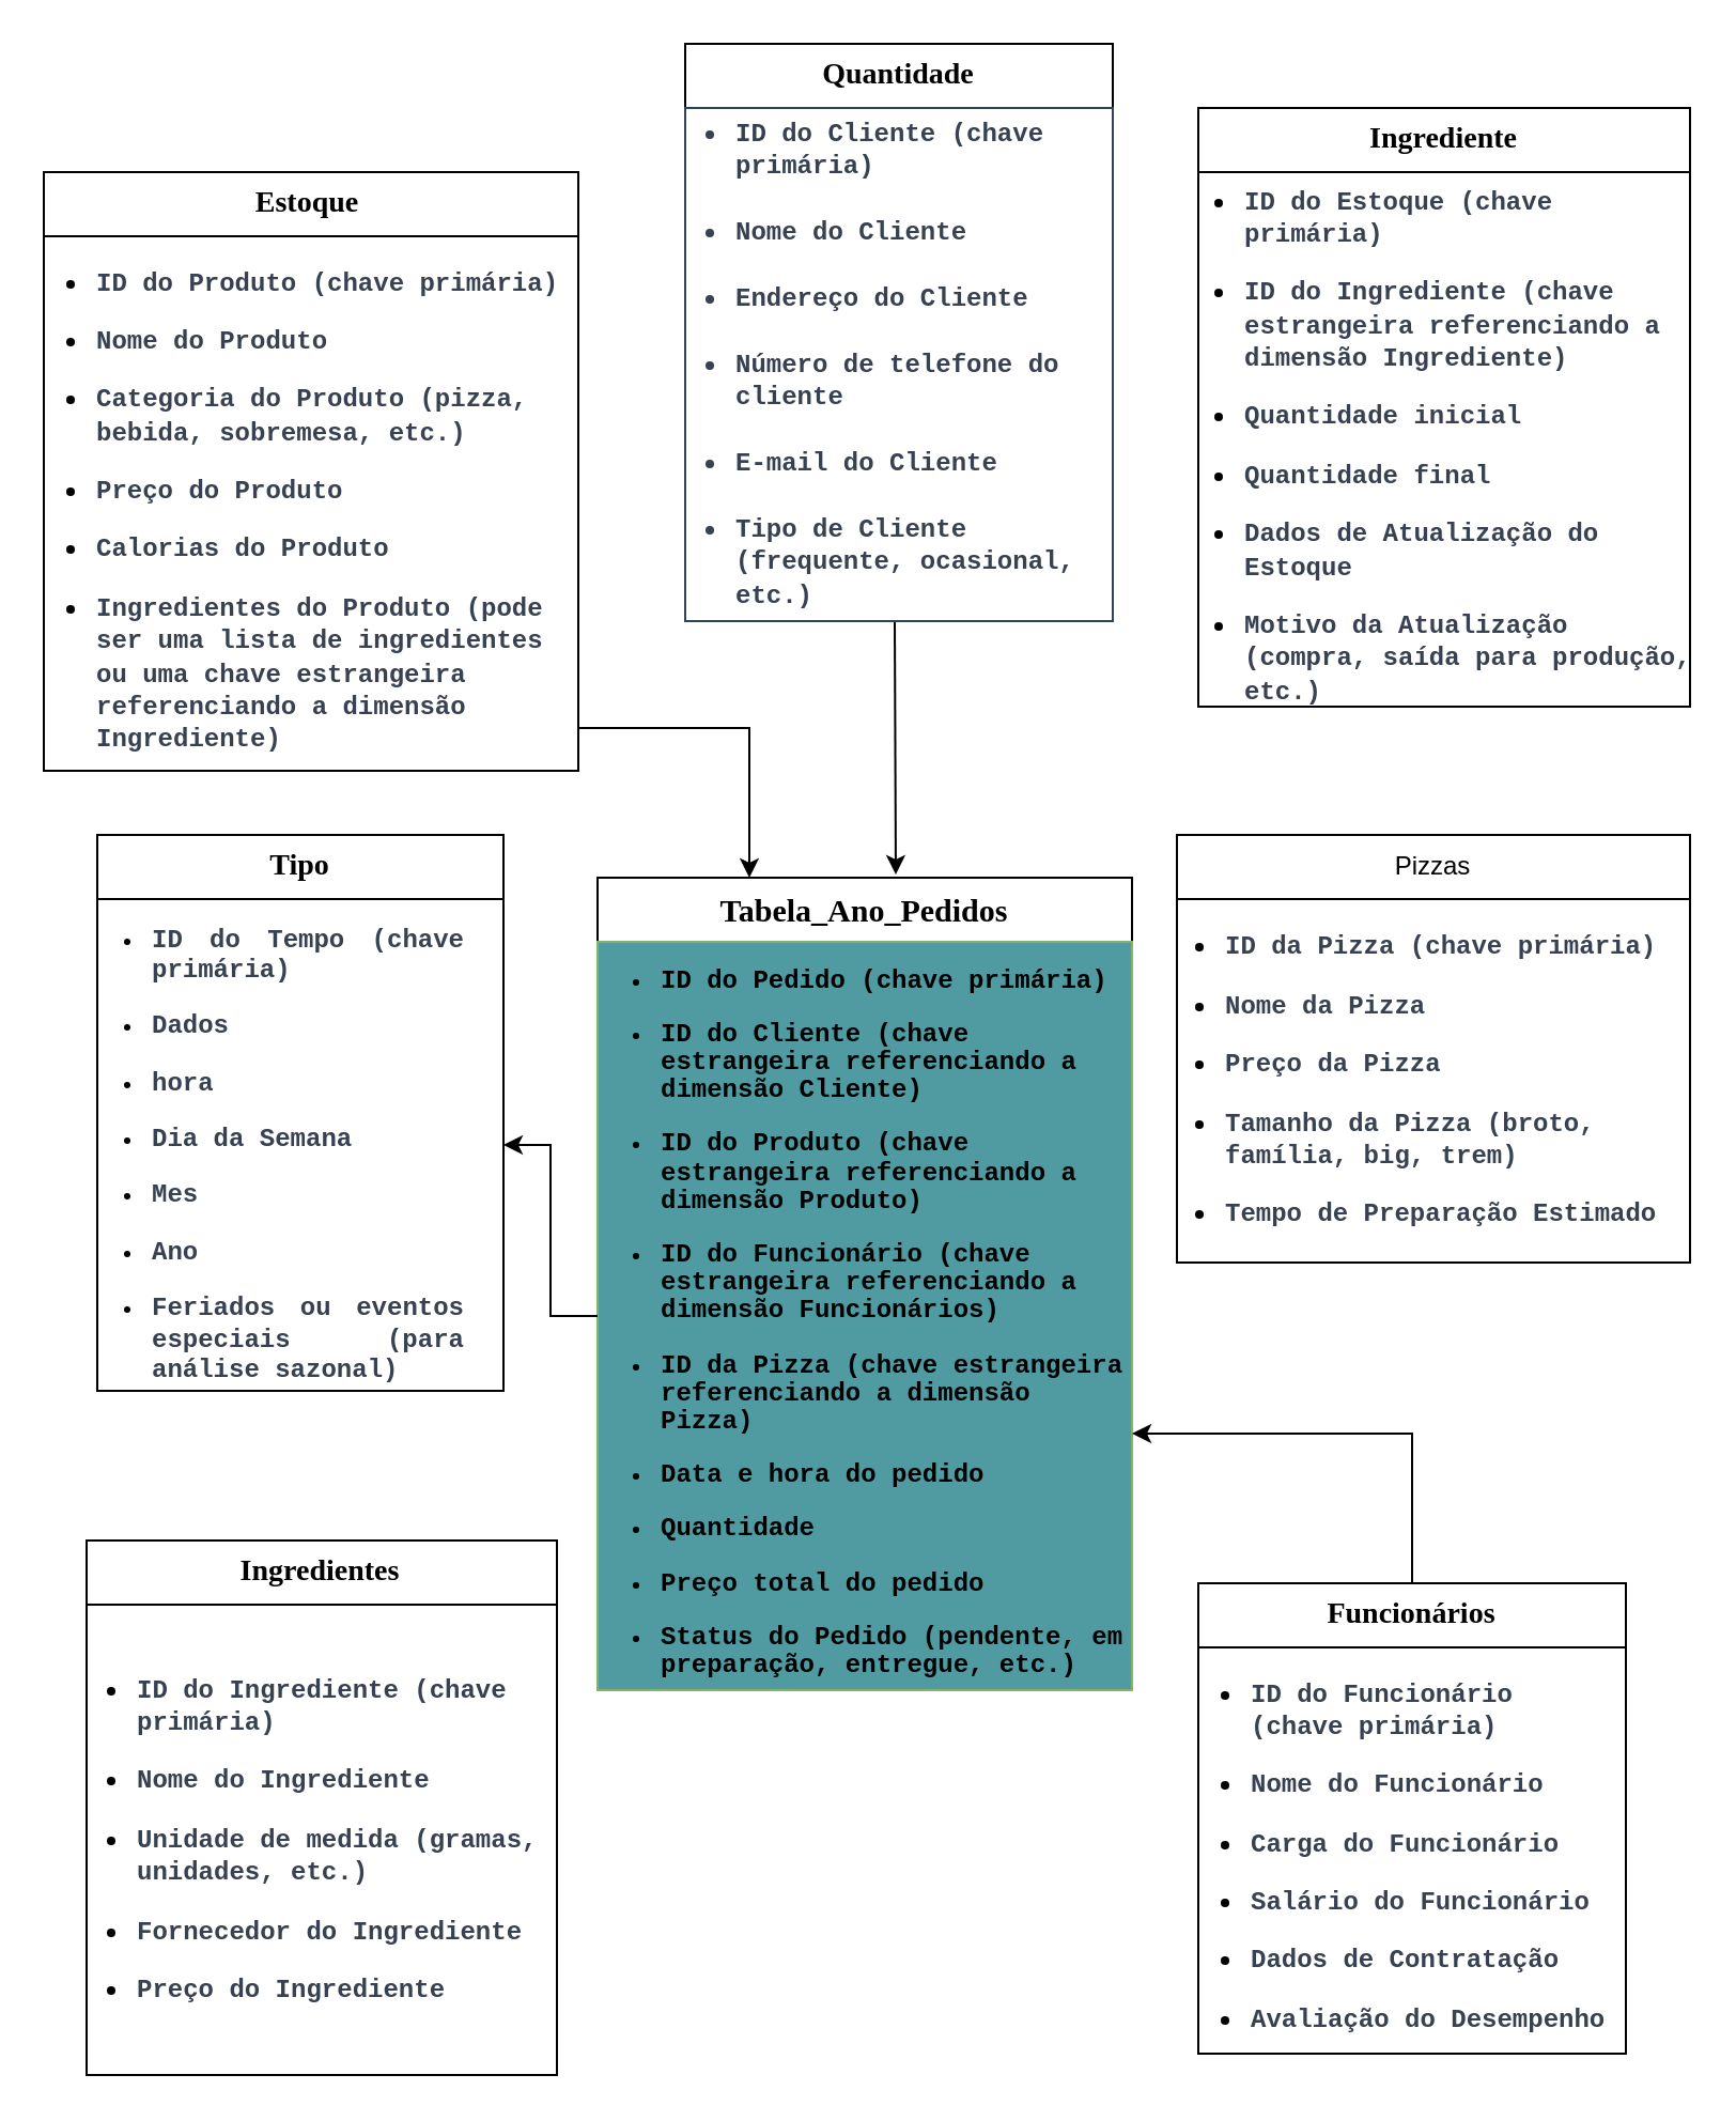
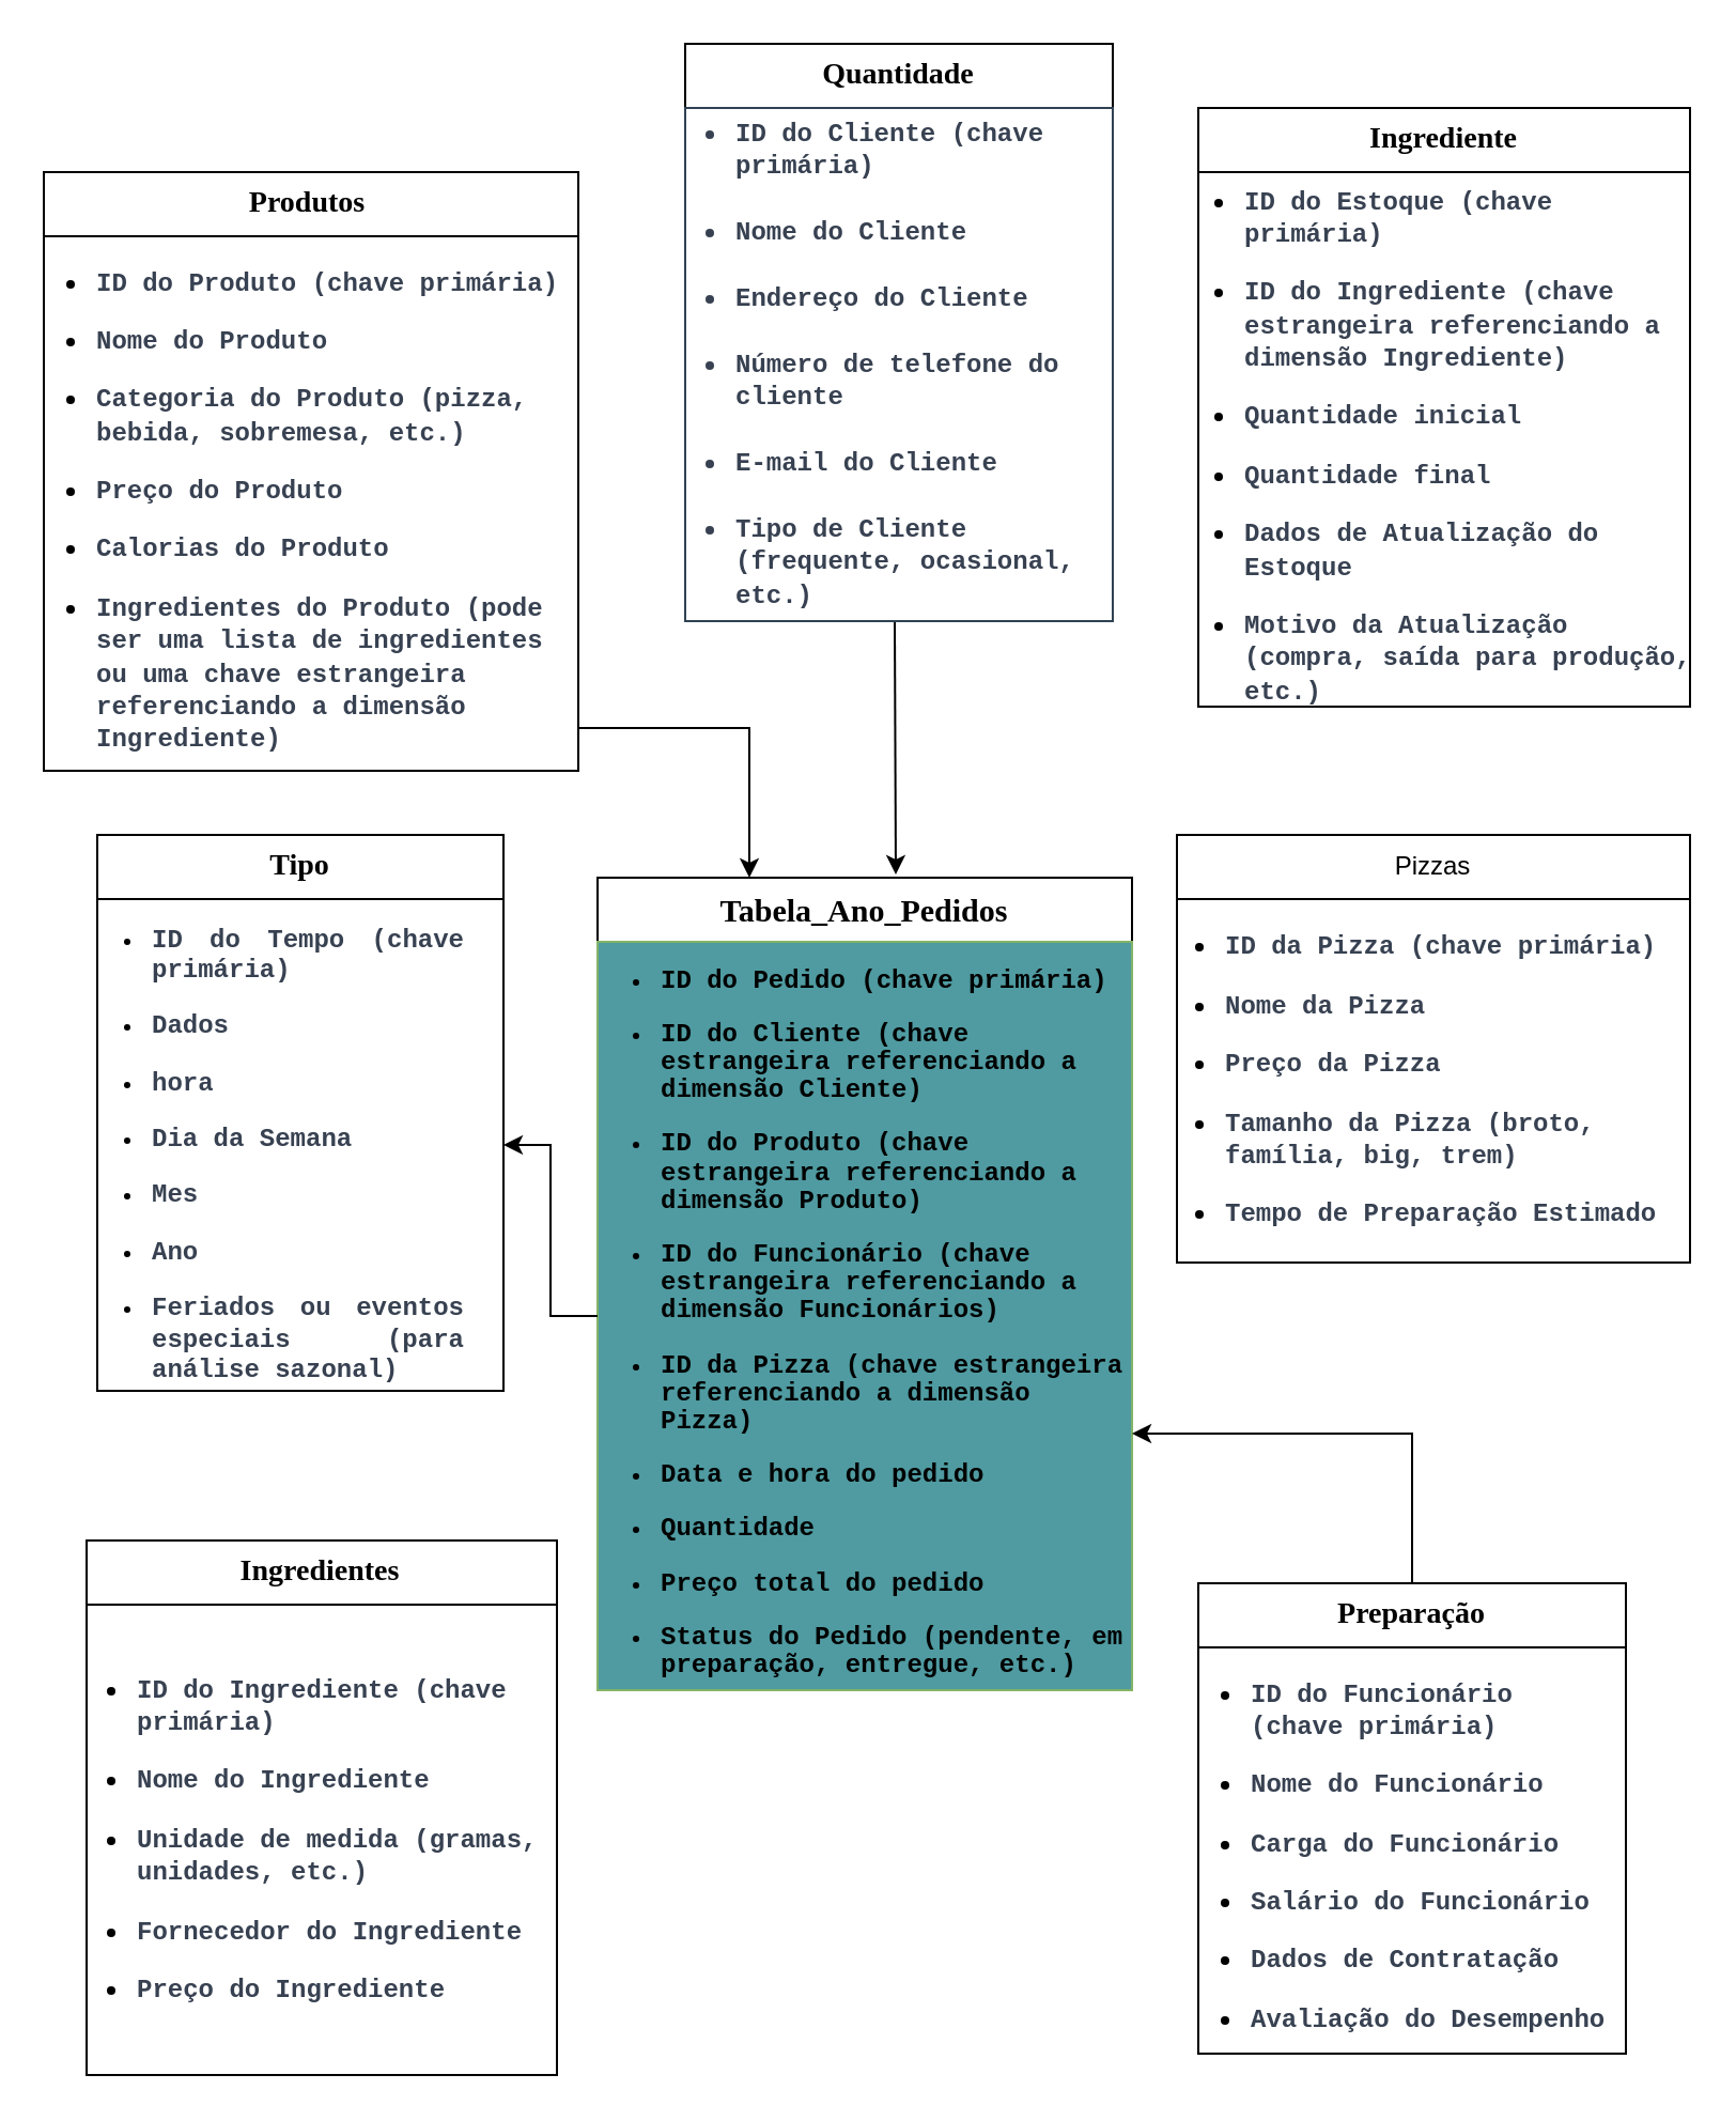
- <mxCell id="10" value="&lt;font style=&quot;vertical-align: inherit; font-size: 14px;&quot;&gt;&lt;font style=&quot;vertical-align: inherit; font-size: 14px;&quot;&gt;&lt;font style=&quot;vertical-align: inherit; font-size: 14px;&quot;&gt;&lt;font style=&quot;vertical-align: inherit; font-size: 14px;&quot;&gt;Estoque&lt;/font&gt;&lt;/font&gt;&lt;/font&gt;&lt;/font&gt;" style="swimlane;fontStyle=1;childLayout=stackLayout;horizontal=1;startSize=30;horizontalStack=0;resizeParent=1;resizeParentMax=0;resizeLast=0;collapsible=1;marginBottom=0;whiteSpace=wrap;html=1;spacingLeft=-3;fontSize=14;fontFamily=Lucida Console;" vertex="1" parent="1"><mxGeometry x="20" y="80" width="250" height="280" as="geometry" /></mxCell>
+ <mxCell id="10" value="&lt;font style=&quot;vertical-align: inherit; font-size: 14px;&quot;&gt;&lt;font style=&quot;vertical-align: inherit; font-size: 14px;&quot;&gt;&lt;font style=&quot;vertical-align: inherit; font-size: 14px;&quot;&gt;&lt;font style=&quot;vertical-align: inherit; font-size: 14px;&quot;&gt;Produtos&lt;/font&gt;&lt;/font&gt;&lt;/font&gt;&lt;/font&gt;" style="swimlane;fontStyle=1;childLayout=stackLayout;horizontal=1;startSize=30;horizontalStack=0;resizeParent=1;resizeParentMax=0;resizeLast=0;collapsible=1;marginBottom=0;whiteSpace=wrap;html=1;spacingLeft=-3;fontSize=14;fontFamily=Lucida Console;" vertex="1" parent="1"><mxGeometry x="20" y="80" width="250" height="280" as="geometry" /></mxCell>
- <mxCell id="19" value="&lt;font style=&quot;vertical-align: inherit; font-size: 14px;&quot;&gt;&lt;font style=&quot;vertical-align: inherit; font-size: 14px;&quot;&gt;&lt;font style=&quot;vertical-align: inherit; font-size: 14px;&quot;&gt;&lt;font style=&quot;vertical-align: inherit; font-size: 14px;&quot;&gt;Funcionários&lt;/font&gt;&lt;/font&gt;&lt;/font&gt;&lt;/font&gt;" style="swimlane;fontStyle=1;childLayout=stackLayout;horizontal=1;startSize=30;horizontalStack=0;resizeParent=1;resizeParentMax=0;resizeLast=0;collapsible=1;marginBottom=0;whiteSpace=wrap;html=1;fontSize=14;fontFamily=Lucida Console;" vertex="1" parent="1"><mxGeometry x="560" y="740" width="200" height="220" as="geometry" /></mxCell>
+ <mxCell id="19" value="&lt;font style=&quot;vertical-align: inherit; font-size: 14px;&quot;&gt;&lt;font style=&quot;vertical-align: inherit; font-size: 14px;&quot;&gt;&lt;font style=&quot;vertical-align: inherit; font-size: 14px;&quot;&gt;&lt;font style=&quot;vertical-align: inherit; font-size: 14px;&quot;&gt;Preparação&lt;/font&gt;&lt;/font&gt;&lt;/font&gt;&lt;/font&gt;" style="swimlane;fontStyle=1;childLayout=stackLayout;horizontal=1;startSize=30;horizontalStack=0;resizeParent=1;resizeParentMax=0;resizeLast=0;collapsible=1;marginBottom=0;whiteSpace=wrap;html=1;fontSize=14;fontFamily=Lucida Console;" vertex="1" parent="1"><mxGeometry x="560" y="740" width="200" height="220" as="geometry" /></mxCell>
